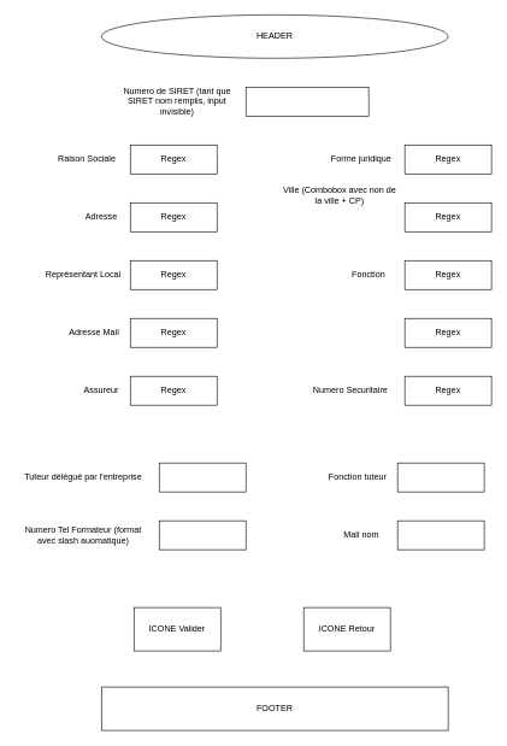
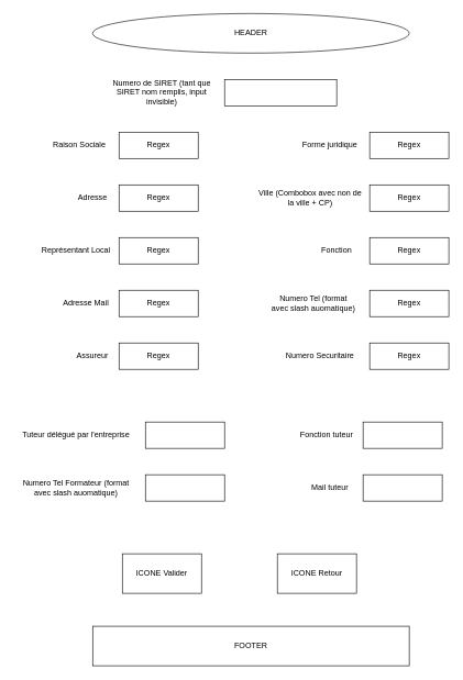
- <mxCell id="12" value="Ville (Combobox avec non de la ville + CP)" style="text;html=1;strokeColor=none;fillColor=none;align=center;verticalAlign=middle;whiteSpace=wrap;rounded=0;" vertex="1" parent="1"><mxGeometry x="390" y="260" width="160" height="20" as="geometry" /></mxCell>
+ <mxCell id="12" value="Ville (Combobox avec non de la ville + CP)" style="text;html=1;strokeColor=none;fillColor=none;align=center;verticalAlign=middle;whiteSpace=wrap;rounded=0;" vertex="1" parent="1"><mxGeometry x="390" y="290" width="160" height="20" as="geometry" /></mxCell>
+ <mxCell id="20" value="Numero Tel (format avec slash auomatique)" style="text;html=1;strokeColor=none;fillColor=none;align=center;verticalAlign=middle;whiteSpace=wrap;rounded=0;" vertex="1" parent="1"><mxGeometry x="410" y="450" width="130" height="20" as="geometry" /></mxCell>
- <mxCell id="32" value="Mail nom" style="text;html=1;strokeColor=none;fillColor=none;align=center;verticalAlign=middle;whiteSpace=wrap;rounded=0;" vertex="1" parent="1"><mxGeometry x="465" y="730" width="70" height="20" as="geometry" /></mxCell>
+ <mxCell id="32" value="Mail tuteur" style="text;html=1;strokeColor=none;fillColor=none;align=center;verticalAlign=middle;whiteSpace=wrap;rounded=0;" vertex="1" parent="1"><mxGeometry x="465" y="730" width="70" height="20" as="geometry" /></mxCell>
